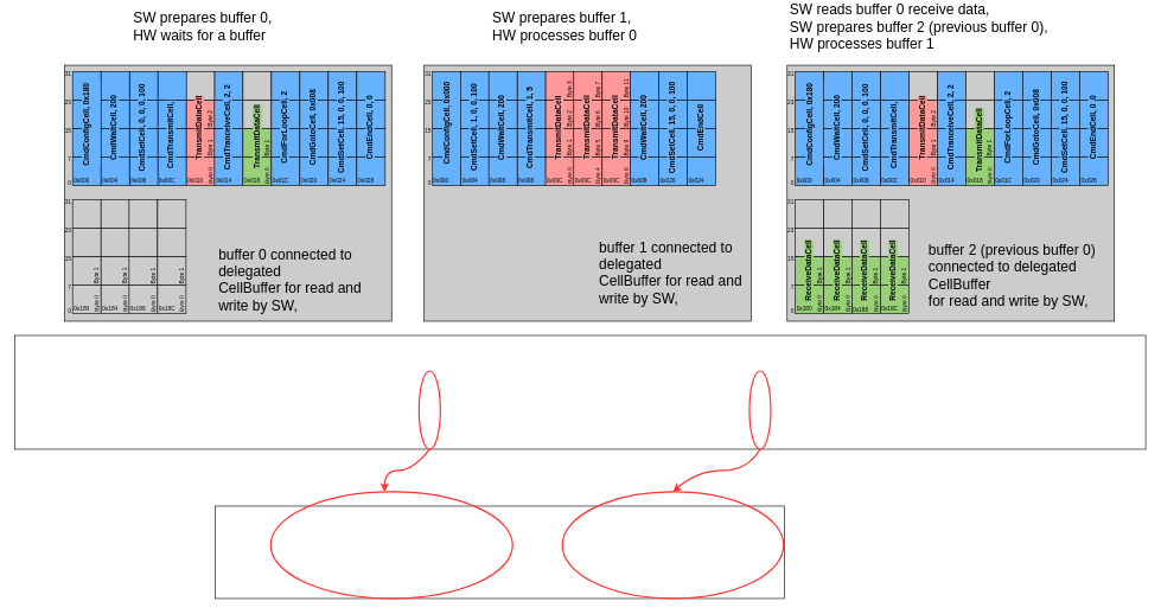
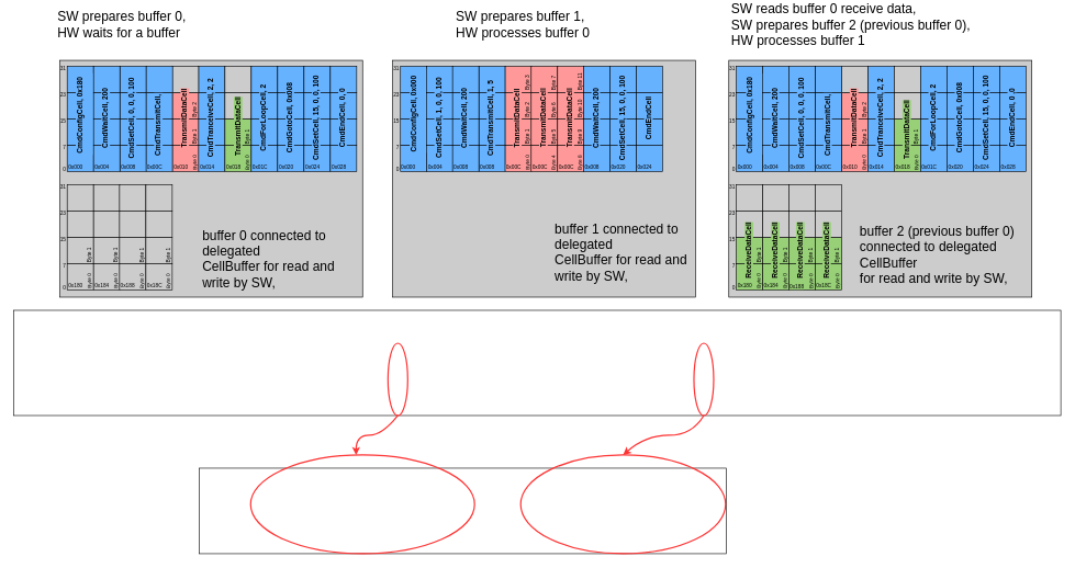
- <mxCell id="299" value="SW prepares buffer 0,&lt;br&gt;HW waits for a buffer" style="text;html=1;strokeColor=none;fillColor=none;align=left;verticalAlign=middle;whiteSpace=wrap;rounded=0;fontSize=20;" parent="1" vertex="1"><mxGeometry x="185" y="20" width="210" height="30" as="geometry" /></mxCell>
+ <mxCell id="299" value="SW prepares buffer 0,&lt;br&gt;HW waits for a buffer" style="text;html=1;strokeColor=none;fillColor=none;align=left;verticalAlign=middle;whiteSpace=wrap;rounded=0;fontSize=20;" parent="1" vertex="1"><mxGeometry x="85" y="20" width="210" height="30" as="geometry" /></mxCell>
